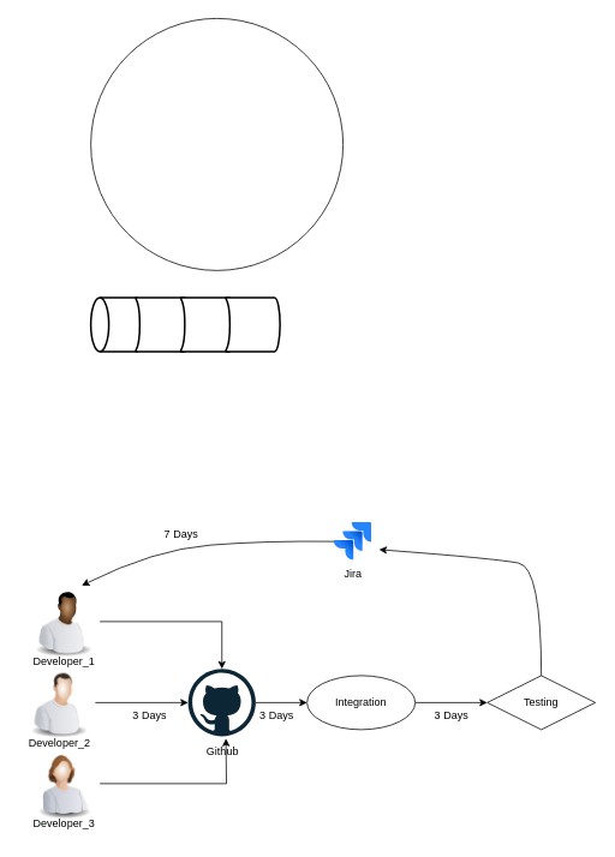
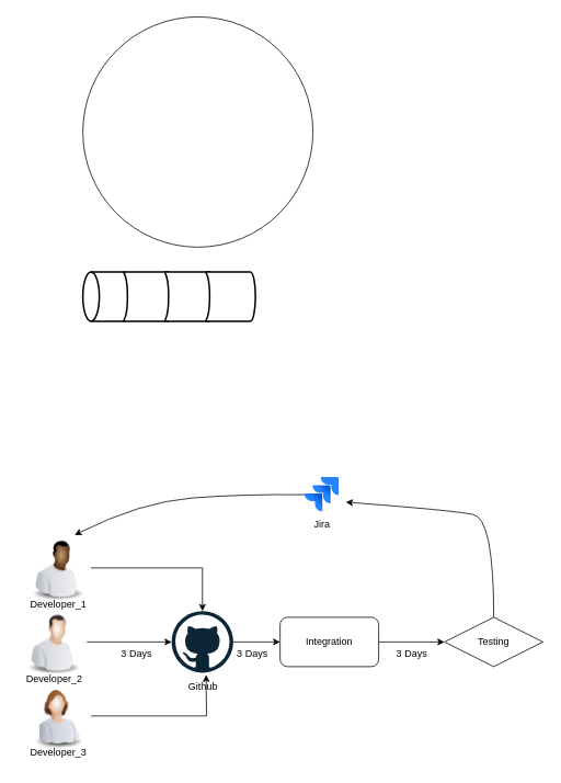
- <mxCell id="29" value="7 Days" style="text;html=1;align=center;verticalAlign=middle;resizable=0;points=[];autosize=1;strokeColor=none;fillColor=none;" vertex="1" parent="1"><mxGeometry x="170" y="578" width="60" height="30" as="geometry" /></mxCell>
- <mxCell id="20" value="Integration" style="ellipse;whiteSpace=wrap;html=1;" vertex="1" parent="1"><mxGeometry x="340" y="750" width="120" height="60" as="geometry" /></mxCell>
+ <mxCell id="20" value="Integration" style="rounded=1;whiteSpace=wrap;html=1;" vertex="1" parent="1"><mxGeometry x="340" y="750" width="120" height="60" as="geometry" /></mxCell>
